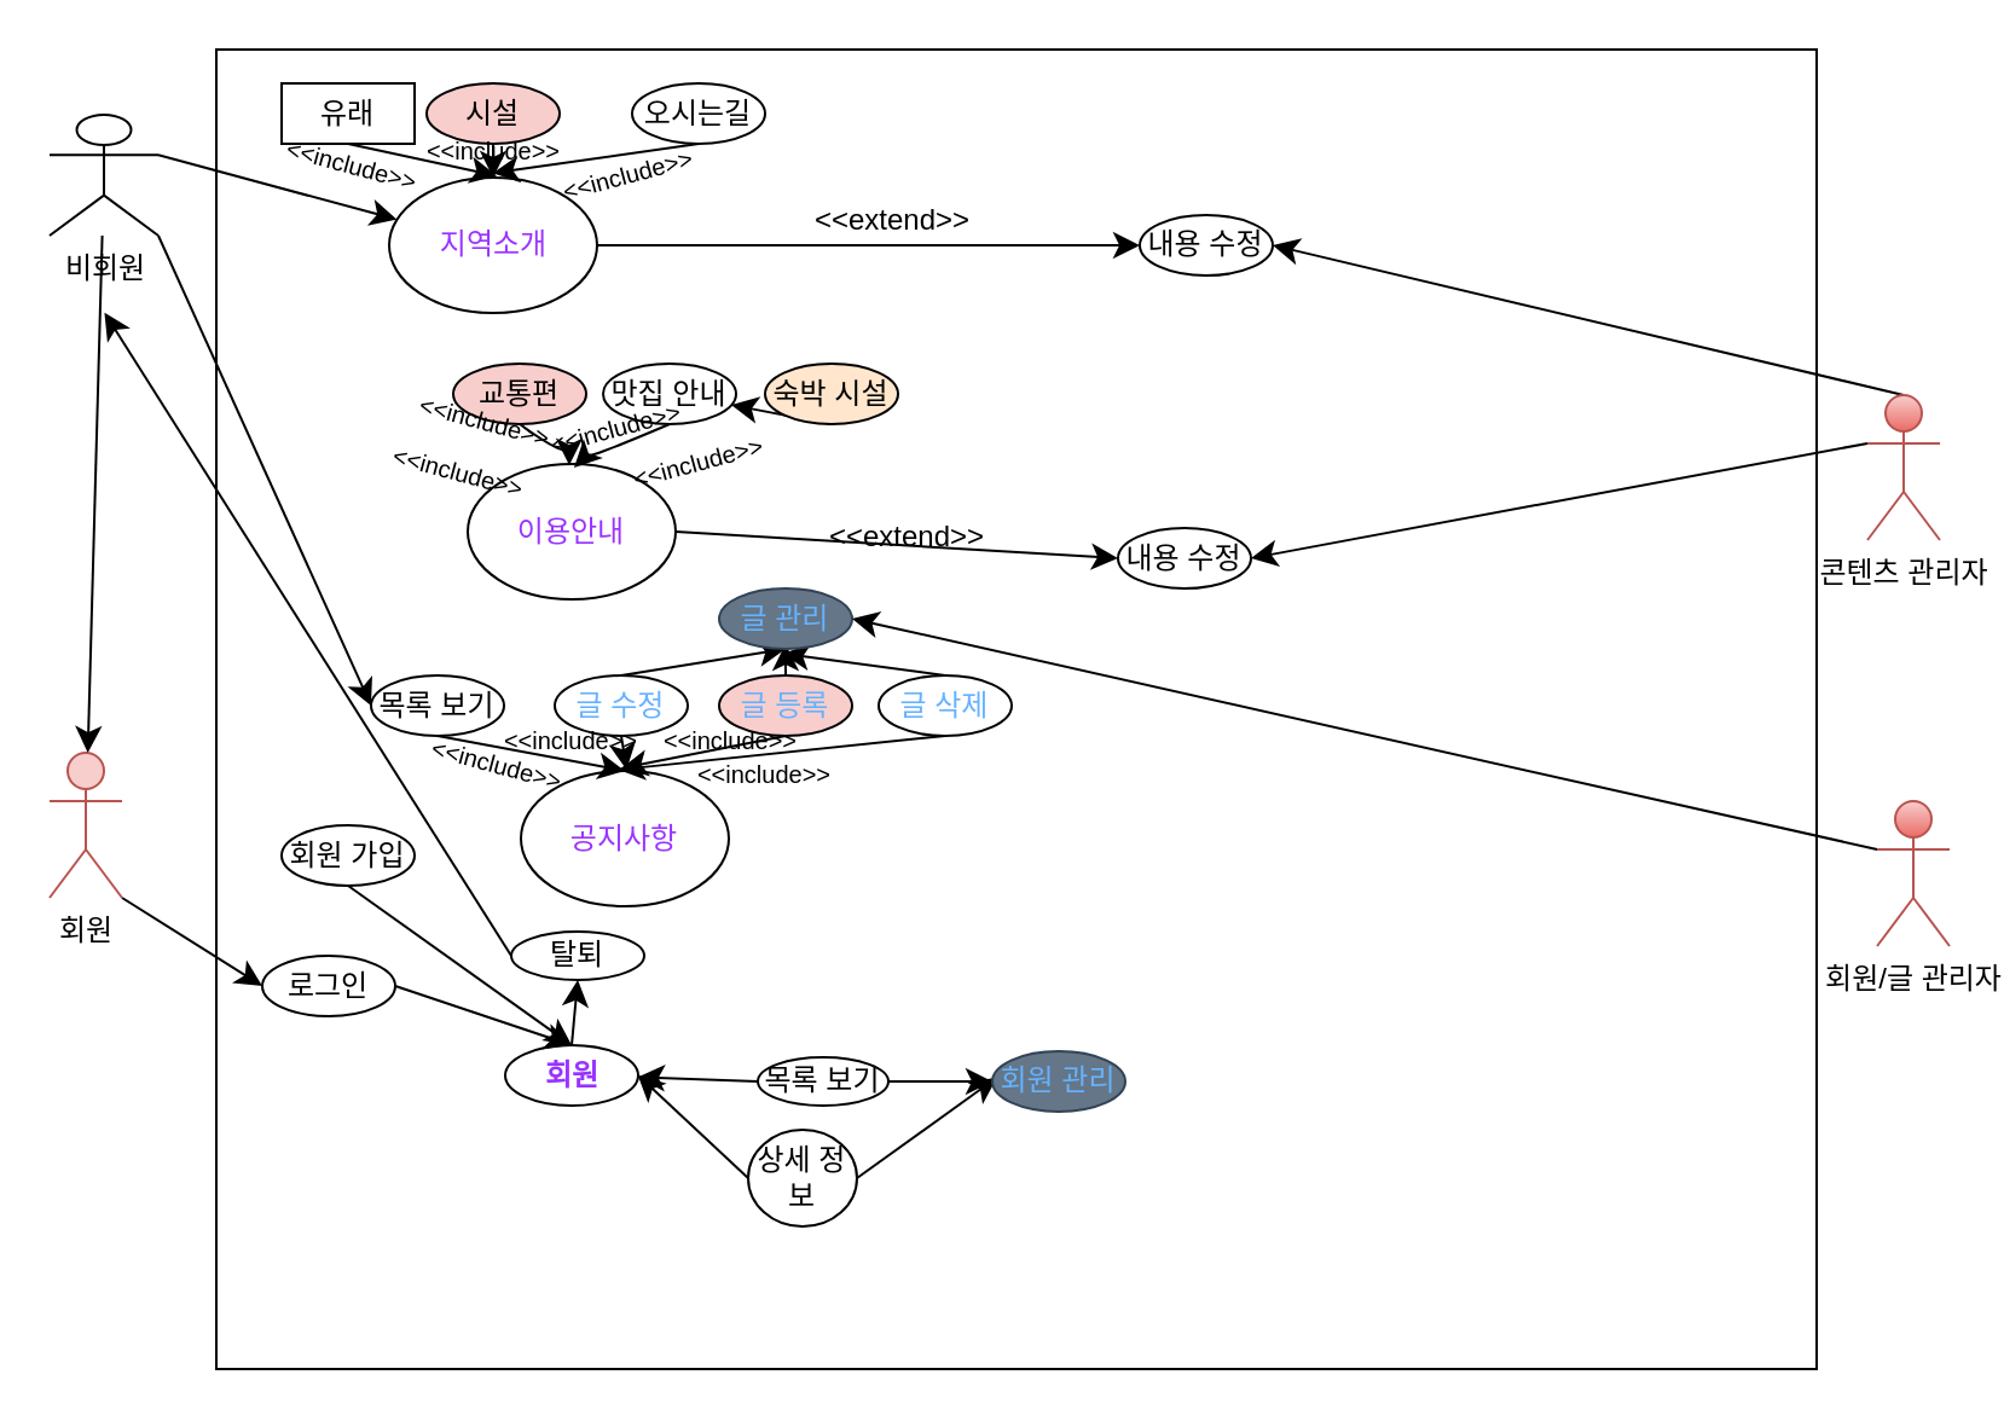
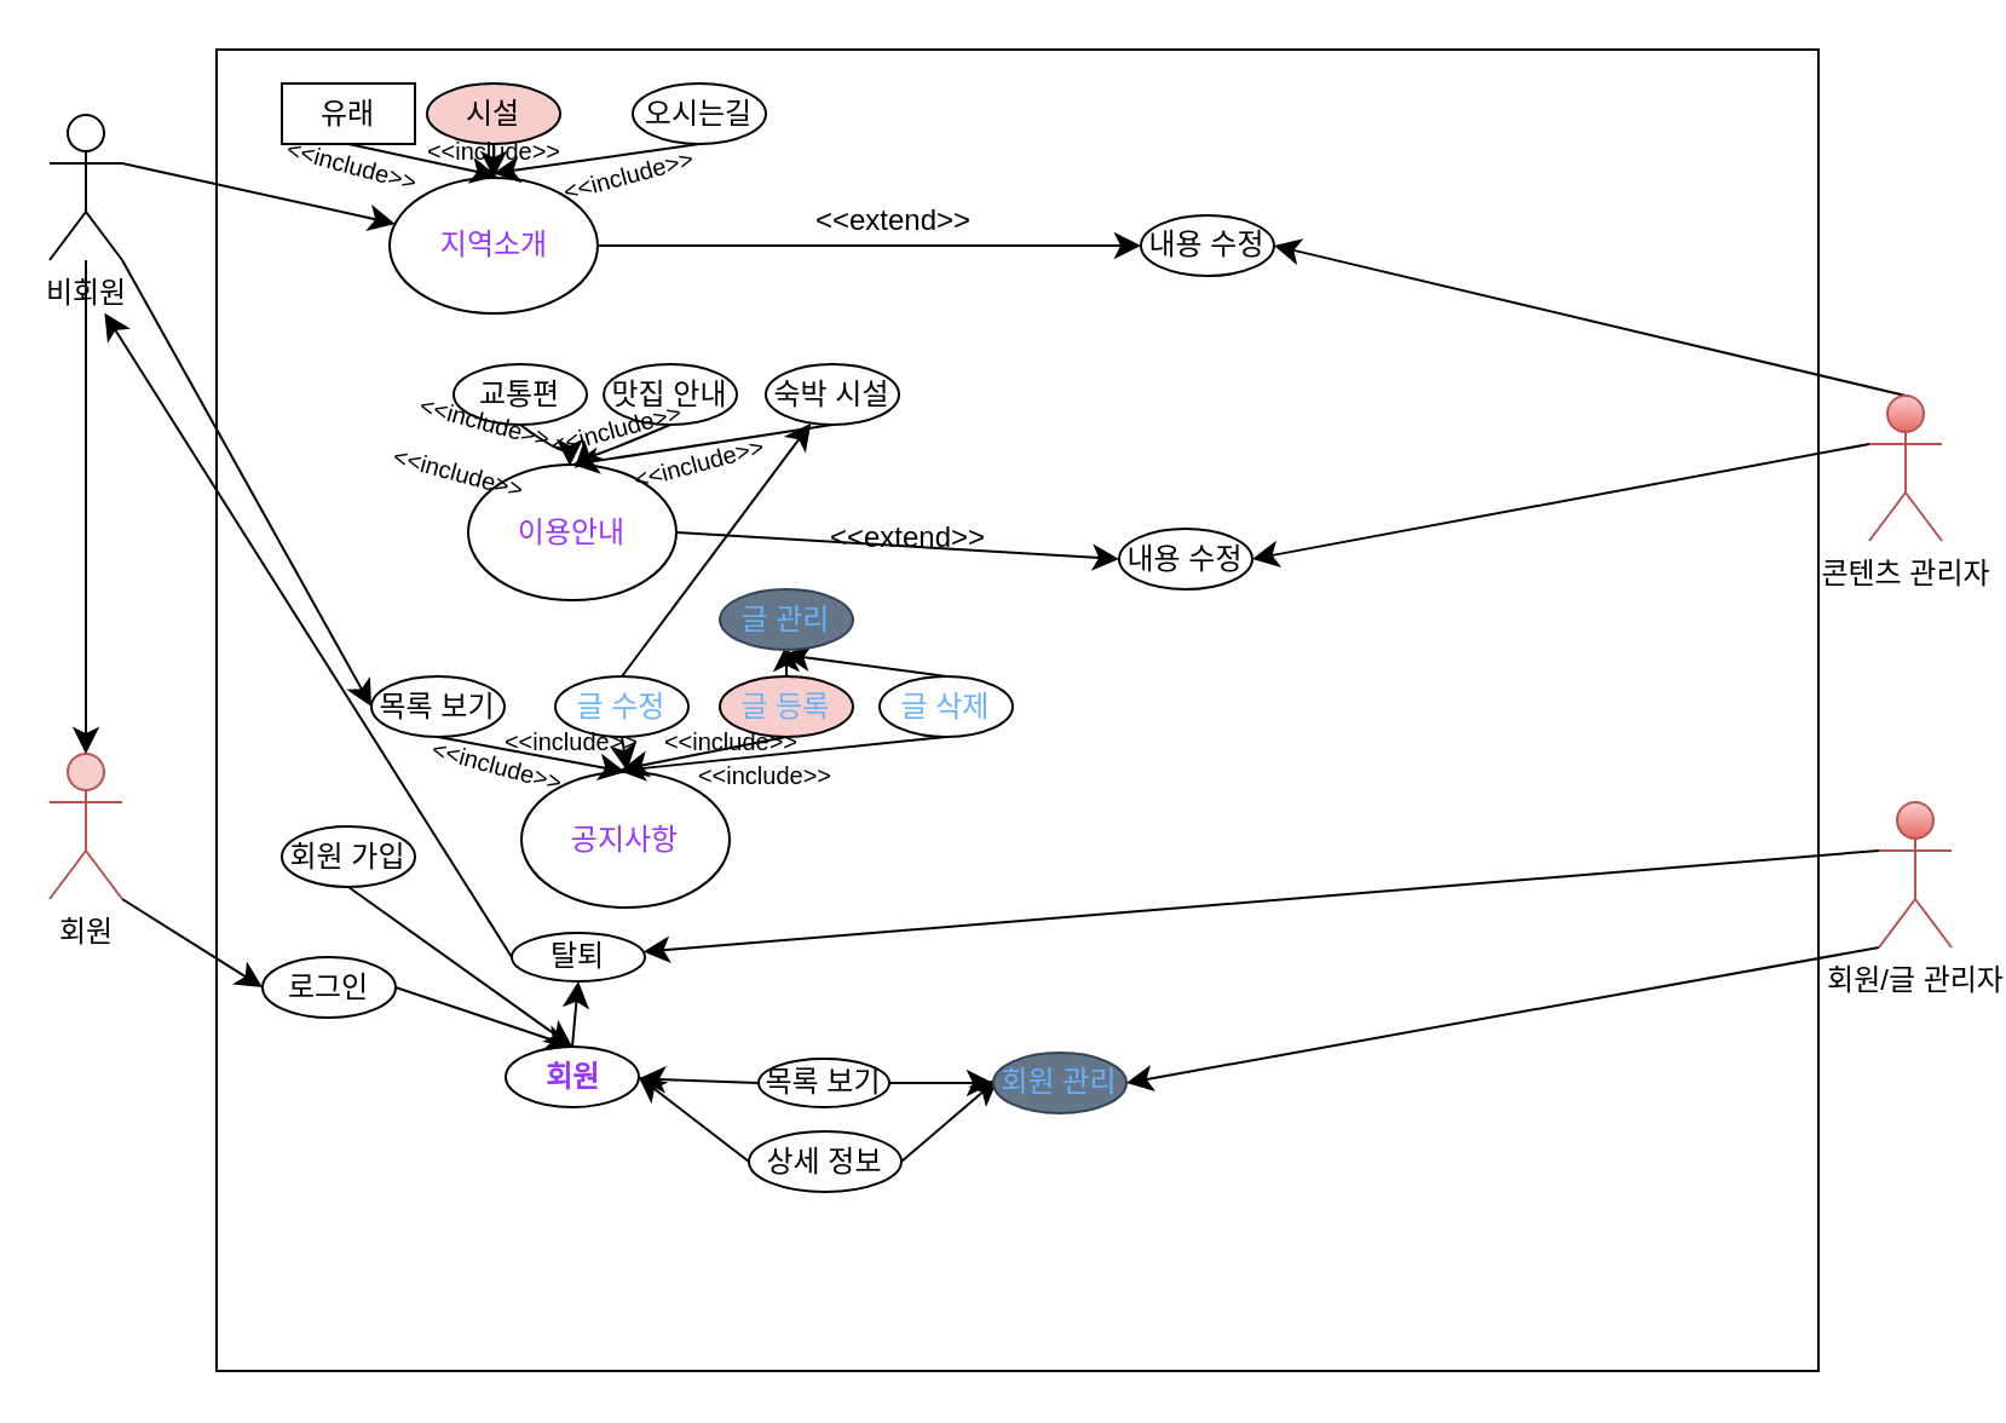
- <mxCell id="8" value="비회원" style="shape=umlActor;verticalLabelPosition=bottom;verticalAlign=top;html=1;outlineConnect=0;" vertex="1" parent="1"><mxGeometry x="20" y="47" width="45" height="50" as="geometry" /></mxCell>
+ <mxCell id="8" value="비회원" style="shape=umlActor;verticalLabelPosition=bottom;verticalAlign=top;html=1;outlineConnect=0;" vertex="1" parent="1"><mxGeometry x="20" y="47" width="30" height="60" as="geometry" /></mxCell>
- <mxCell id="29" value="교통편" style="ellipse;whiteSpace=wrap;html=1;fillColor=#f8cecc;" vertex="1" parent="1"><mxGeometry x="187" y="150" width="55" height="25" as="geometry" /></mxCell>
+ <mxCell id="29" value="교통편" style="ellipse;whiteSpace=wrap;html=1;" vertex="1" parent="1"><mxGeometry x="187" y="150" width="55" height="25" as="geometry" /></mxCell>
- <mxCell id="33" value="숙박 시설" style="ellipse;whiteSpace=wrap;html=1;fillColor=#ffe6cc;" vertex="1" parent="1"><mxGeometry x="316" y="150" width="55" height="25" as="geometry" /></mxCell>
+ <mxCell id="33" value="숙박 시설" style="ellipse;whiteSpace=wrap;html=1;" vertex="1" parent="1"><mxGeometry x="316" y="150" width="55" height="25" as="geometry" /></mxCell>
- <mxCell id="32" style="edgeStyle=none;curved=1;rounded=0;orthogonalLoop=1;jettySize=auto;html=1;exitX=0.5;exitY=1;exitDx=0;exitDy=0;fontSize=12;startSize=8;endSize=8;" edge="1" parent="1" source="33" target="31"><mxGeometry relative="1" as="geometry" /></mxCell>
+ <mxCell id="32" style="edgeStyle=none;curved=1;rounded=0;orthogonalLoop=1;jettySize=auto;html=1;exitX=0.5;exitY=1;exitDx=0;exitDy=0;entryX=0.5;entryY=0;entryDx=0;entryDy=0;fontSize=12;startSize=8;endSize=8;" edge="1" parent="1" source="33" target="27"><mxGeometry relative="1" as="geometry" /></mxCell>
- <mxCell id="51" style="edgeStyle=none;curved=1;rounded=0;orthogonalLoop=1;jettySize=auto;html=1;exitX=0.5;exitY=0;exitDx=0;exitDy=0;entryX=0.5;entryY=1;entryDx=0;entryDy=0;fontSize=12;startSize=8;endSize=8;" edge="1" parent="1" source="52" target="63"><mxGeometry relative="1" as="geometry" /></mxCell>
+ <mxCell id="51" style="edgeStyle=none;curved=1;rounded=0;orthogonalLoop=1;jettySize=auto;html=1;exitX=0.5;exitY=0;exitDx=0;exitDy=0;fontSize=12;startSize=8;endSize=8;" edge="1" parent="1" source="52" target="33"><mxGeometry relative="1" as="geometry" /></mxCell>
- <mxCell id="73" style="edgeStyle=none;curved=1;rounded=0;orthogonalLoop=1;jettySize=auto;html=1;exitX=0;exitY=0.333;exitDx=0;exitDy=0;exitPerimeter=0;entryX=1;entryY=0.5;entryDx=0;entryDy=0;fontSize=12;startSize=8;endSize=8;" edge="1" parent="1" source="75" target="63"><mxGeometry relative="1" as="geometry" /></mxCell>
+ <mxCell id="73" style="edgeStyle=none;curved=1;rounded=0;orthogonalLoop=1;jettySize=auto;html=1;exitX=0;exitY=0.333;exitDx=0;exitDy=0;exitPerimeter=0;fontSize=12;startSize=8;endSize=8;" edge="1" parent="1" source="75" target="65"><mxGeometry relative="1" as="geometry" /></mxCell>
+ <mxCell id="74" style="edgeStyle=none;curved=1;rounded=0;orthogonalLoop=1;jettySize=auto;html=1;exitX=0;exitY=1;exitDx=0;exitDy=0;exitPerimeter=0;entryX=1;entryY=0.5;entryDx=0;entryDy=0;fontSize=12;startSize=8;endSize=8;" edge="1" parent="1" source="75" target="72"><mxGeometry relative="1" as="geometry" /></mxCell>
- <mxCell id="71" value="상세 정보" style="ellipse;whiteSpace=wrap;html=1;" vertex="1" parent="1"><mxGeometry x="309" y="467" width="45" height="40" as="geometry" /></mxCell>
+ <mxCell id="71" value="상세 정보" style="ellipse;whiteSpace=wrap;html=1;" vertex="1" parent="1"><mxGeometry x="309" y="467" width="63" height="25" as="geometry" /></mxCell>
